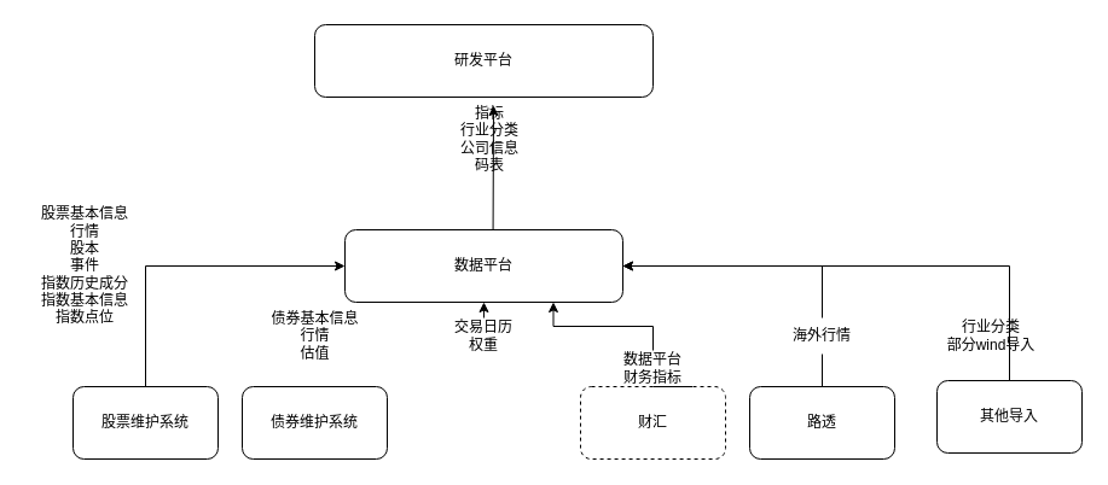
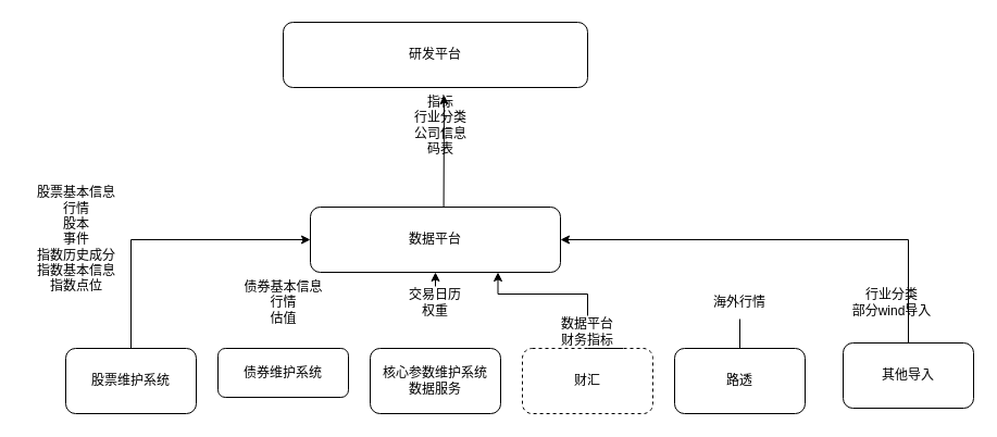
- <mxCell id="10" style="edgeStyle=orthogonalEdgeStyle;rounded=0;orthogonalLoop=1;jettySize=auto;html=1;exitX=0.5;exitY=0;exitDx=0;exitDy=0;entryX=1;entryY=0.5;entryDx=0;entryDy=0;startArrow=none;" edge="1" parent="1" source="17" target="2"><mxGeometry relative="1" as="geometry" /></mxCell>
- <mxCell id="5" value="债券维护系统" style="rounded=1;whiteSpace=wrap;html=1;" vertex="1" parent="1"><mxGeometry x="200" y="320" width="120" height="60" as="geometry" /></mxCell>
+ <mxCell id="5" value="债券维护系统" style="rounded=1;whiteSpace=wrap;html=1;" vertex="1" parent="1"><mxGeometry x="200" y="320" width="120" height="45" as="geometry" /></mxCell>
+ <mxCell id="7" value="核心参数维护系统&lt;br&gt;数据服务" style="rounded=1;whiteSpace=wrap;html=1;" vertex="1" parent="1"><mxGeometry x="340" y="320" width="120" height="60" as="geometry" /></mxCell>
